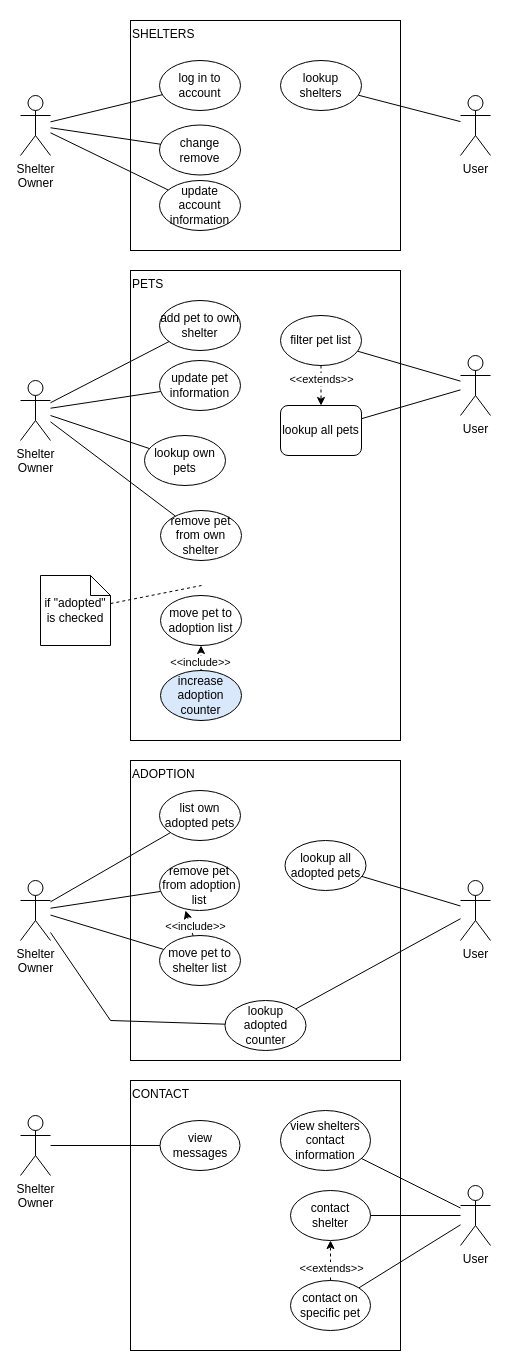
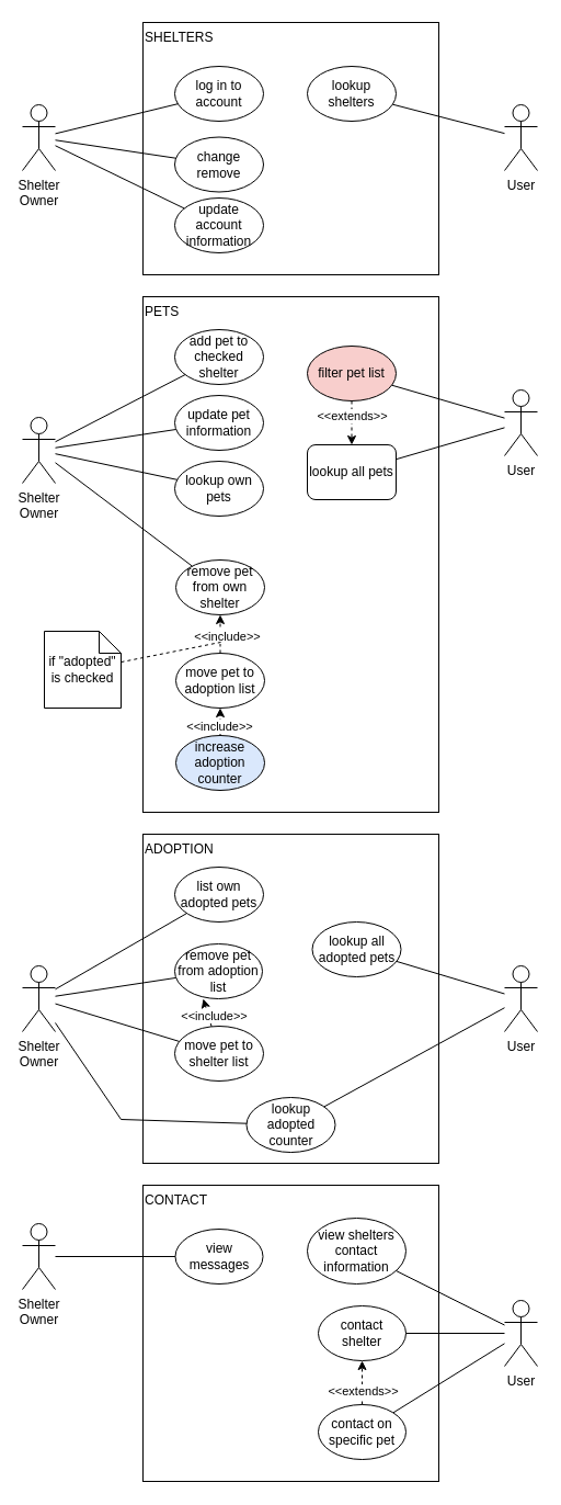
- <mxCell id="16" value="add pet to own shelter" style="ellipse;whiteSpace=wrap;html=1;" parent="1" vertex="1"><mxGeometry x="159" y="300" width="81" height="50" as="geometry" /></mxCell>
+ <mxCell id="16" value="add pet to checked shelter" style="ellipse;whiteSpace=wrap;html=1;" parent="1" vertex="1"><mxGeometry x="159" y="300" width="81" height="50" as="geometry" /></mxCell>
- <mxCell id="31" value="filter pet list" style="ellipse;whiteSpace=wrap;html=1;" parent="1" vertex="1"><mxGeometry x="280" y="315" width="81" height="50" as="geometry" /></mxCell>
+ <mxCell id="31" value="filter pet list" style="ellipse;whiteSpace=wrap;html=1;fillColor=#f8cecc;" parent="1" vertex="1"><mxGeometry x="280" y="315" width="81" height="50" as="geometry" /></mxCell>
- <mxCell id="27" value="lookup own pets" style="ellipse;whiteSpace=wrap;html=1;" parent="1" vertex="1"><mxGeometry x="144" y="435" width="81" height="50" as="geometry" /></mxCell>
+ <mxCell id="27" value="lookup own pets" style="ellipse;whiteSpace=wrap;html=1;" parent="1" vertex="1"><mxGeometry x="159" y="420" width="81" height="50" as="geometry" /></mxCell>
+ <mxCell id="18" style="edgeStyle=none;rounded=0;orthogonalLoop=1;jettySize=auto;html=1;dashed=1;" parent="1" source="20" target="17" edge="1"><mxGeometry relative="1" as="geometry" /></mxCell>
+ <mxCell id="19" value="&amp;lt;&amp;lt;include&amp;gt;&amp;gt;" style="edgeLabel;html=1;align=center;verticalAlign=middle;resizable=0;points=[];" parent="18" vertex="1" connectable="0"><mxGeometry x="0.118" relative="1" as="geometry"><mxPoint x="6.3" y="4.03" as="offset" /></mxGeometry></mxCell>
